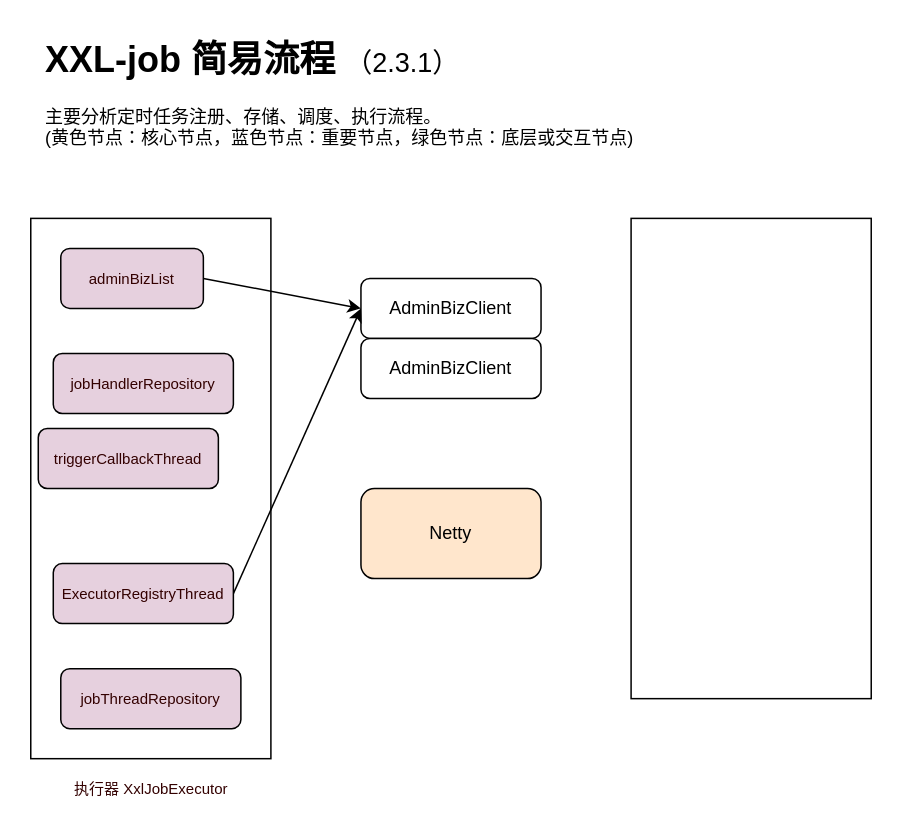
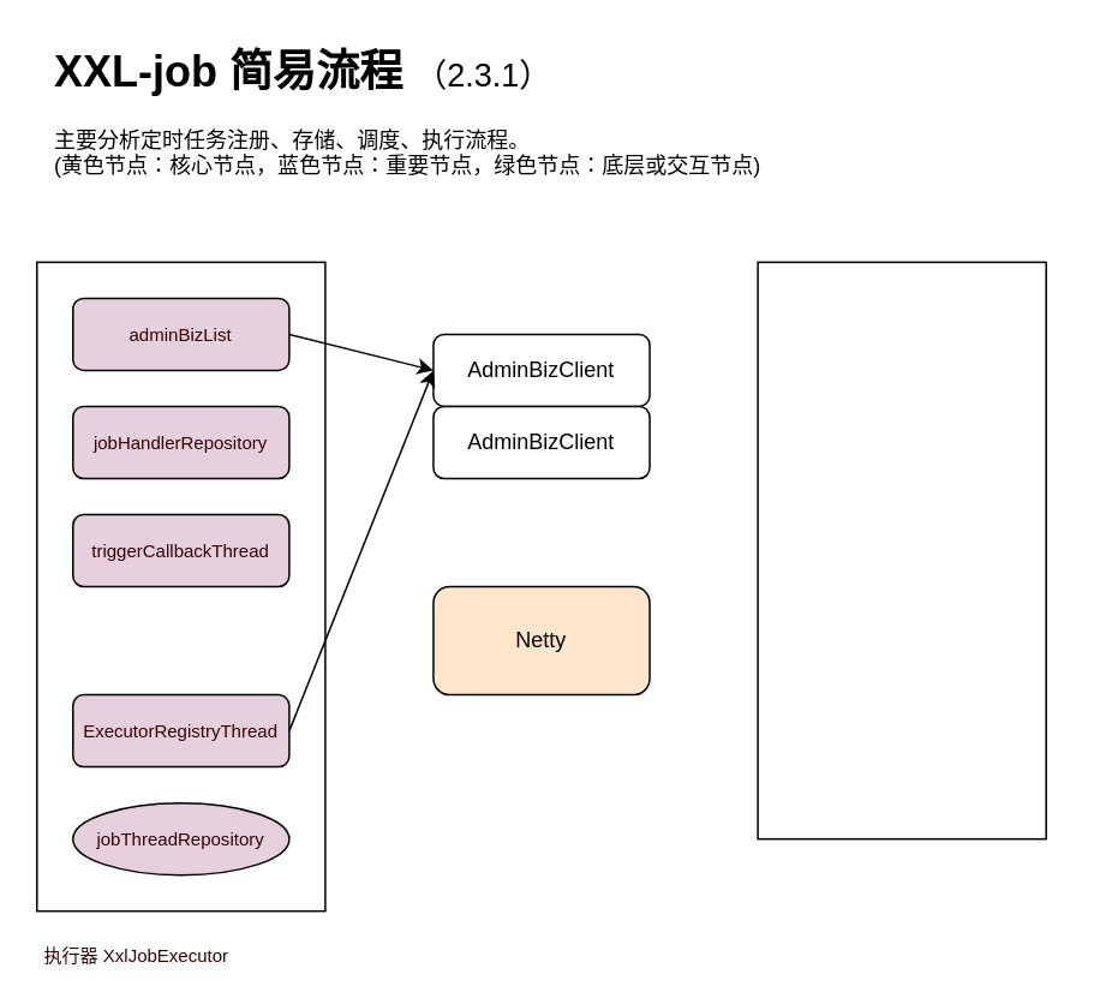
- <mxCell id="9" value="&lt;font color=&quot;#330000&quot;&gt;adminBizList&lt;/font&gt;" style="rounded=1;whiteSpace=wrap;html=1;sketch=0;fontSize=10;fontColor=#007FFF;fillColor=#E6D0DE;" vertex="1" parent="1"><mxGeometry x="40" y="165" width="95" height="40" as="geometry" /></mxCell>
+ <mxCell id="9" value="&lt;font color=&quot;#330000&quot;&gt;adminBizList&lt;/font&gt;" style="rounded=1;whiteSpace=wrap;html=1;sketch=0;fontSize=10;fontColor=#007FFF;fillColor=#E6D0DE;" vertex="1" parent="1"><mxGeometry x="40" y="165" width="120" height="40" as="geometry" /></mxCell>
- <mxCell id="11" value="&lt;font color=&quot;#330000&quot;&gt;jobHandlerRepository&lt;/font&gt;" style="rounded=1;whiteSpace=wrap;html=1;sketch=0;fontSize=10;fontColor=#007FFF;fillColor=#E6D0DE;" vertex="1" parent="1"><mxGeometry x="35" y="235" width="120" height="40" as="geometry" /></mxCell>
+ <mxCell id="11" value="&lt;font color=&quot;#330000&quot;&gt;jobHandlerRepository&lt;/font&gt;" style="rounded=1;whiteSpace=wrap;html=1;sketch=0;fontSize=10;fontColor=#007FFF;fillColor=#E6D0DE;" vertex="1" parent="1"><mxGeometry x="40" y="225" width="120" height="40" as="geometry" /></mxCell>
- <mxCell id="13" value="&lt;font color=&quot;#330000&quot;&gt;triggerCallbackThread&lt;/font&gt;" style="rounded=1;whiteSpace=wrap;html=1;sketch=0;fontSize=10;fontColor=#007FFF;fillColor=#E6D0DE;" vertex="1" parent="1"><mxGeometry x="25" y="285" width="120" height="40" as="geometry" /></mxCell>
+ <mxCell id="13" value="&lt;font color=&quot;#330000&quot;&gt;triggerCallbackThread&lt;/font&gt;" style="rounded=1;whiteSpace=wrap;html=1;sketch=0;fontSize=10;fontColor=#007FFF;fillColor=#E6D0DE;" vertex="1" parent="1"><mxGeometry x="40" y="285" width="120" height="40" as="geometry" /></mxCell>
- <mxCell id="15" value="&lt;font color=&quot;#330000&quot;&gt;ExecutorRegistryThread&lt;/font&gt;" style="rounded=1;whiteSpace=wrap;html=1;sketch=0;fontSize=10;fontColor=#007FFF;fillColor=#E6D0DE;" vertex="1" parent="1"><mxGeometry x="35" y="375" width="120" height="40" as="geometry" /></mxCell>
+ <mxCell id="15" value="&lt;font color=&quot;#330000&quot;&gt;ExecutorRegistryThread&lt;/font&gt;" style="rounded=1;whiteSpace=wrap;html=1;sketch=0;fontSize=10;fontColor=#007FFF;fillColor=#E6D0DE;" vertex="1" parent="1"><mxGeometry x="40" y="385" width="120" height="40" as="geometry" /></mxCell>
- <mxCell id="12" value="&lt;font color=&quot;#330000&quot;&gt;jobThreadRepository&lt;/font&gt;" style="rounded=1;whiteSpace=wrap;html=1;sketch=0;fontSize=10;fontColor=#007FFF;fillColor=#E6D0DE;" vertex="1" parent="1"><mxGeometry x="40" y="445" width="120" height="40" as="geometry" /></mxCell>
+ <mxCell id="12" value="&lt;font color=&quot;#330000&quot;&gt;jobThreadRepository&lt;/font&gt;" style="ellipse;whiteSpace=wrap;html=1;sketch=0;fontSize=10;fontColor=#007FFF;fillColor=#E6D0DE;" vertex="1" parent="1"><mxGeometry x="40" y="445" width="120" height="40" as="geometry" /></mxCell>
- <mxCell id="7" value="&lt;div style=&quot;font-size: 10px&quot;&gt;&lt;font style=&quot;font-size: 10px&quot; color=&quot;#330000&quot;&gt;执行器 XxlJobExecutor&lt;br&gt;&lt;/font&gt;&lt;/div&gt;" style="text;html=1;align=center;verticalAlign=middle;resizable=0;points=[];autosize=1;strokeColor=none;fillColor=none;fontSize=14;fontColor=#007FFF;" vertex="1" parent="1"><mxGeometry x="40" y="515" width="120" height="20" as="geometry" /></mxCell>
+ <mxCell id="7" value="&lt;div style=&quot;font-size: 10px&quot;&gt;&lt;font style=&quot;font-size: 10px&quot; color=&quot;#330000&quot;&gt;执行器 XxlJobExecutor&lt;br&gt;&lt;/font&gt;&lt;/div&gt;" style="text;html=1;align=center;verticalAlign=middle;resizable=0;points=[];autosize=1;strokeColor=none;fillColor=none;fontSize=14;fontColor=#007FFF;" vertex="1" parent="1"><mxGeometry x="15" y="520" width="120" height="20" as="geometry" /></mxCell>
